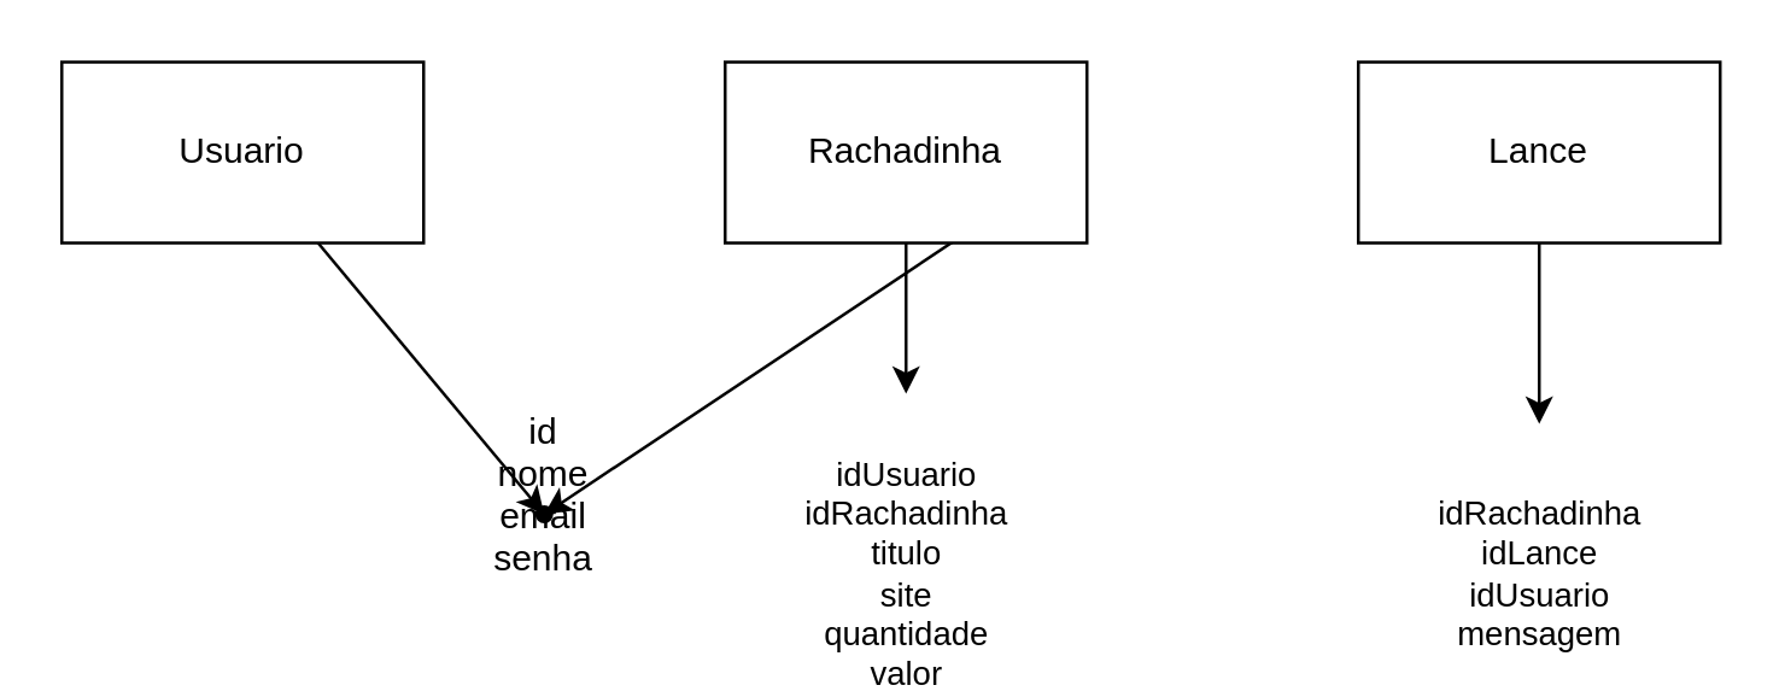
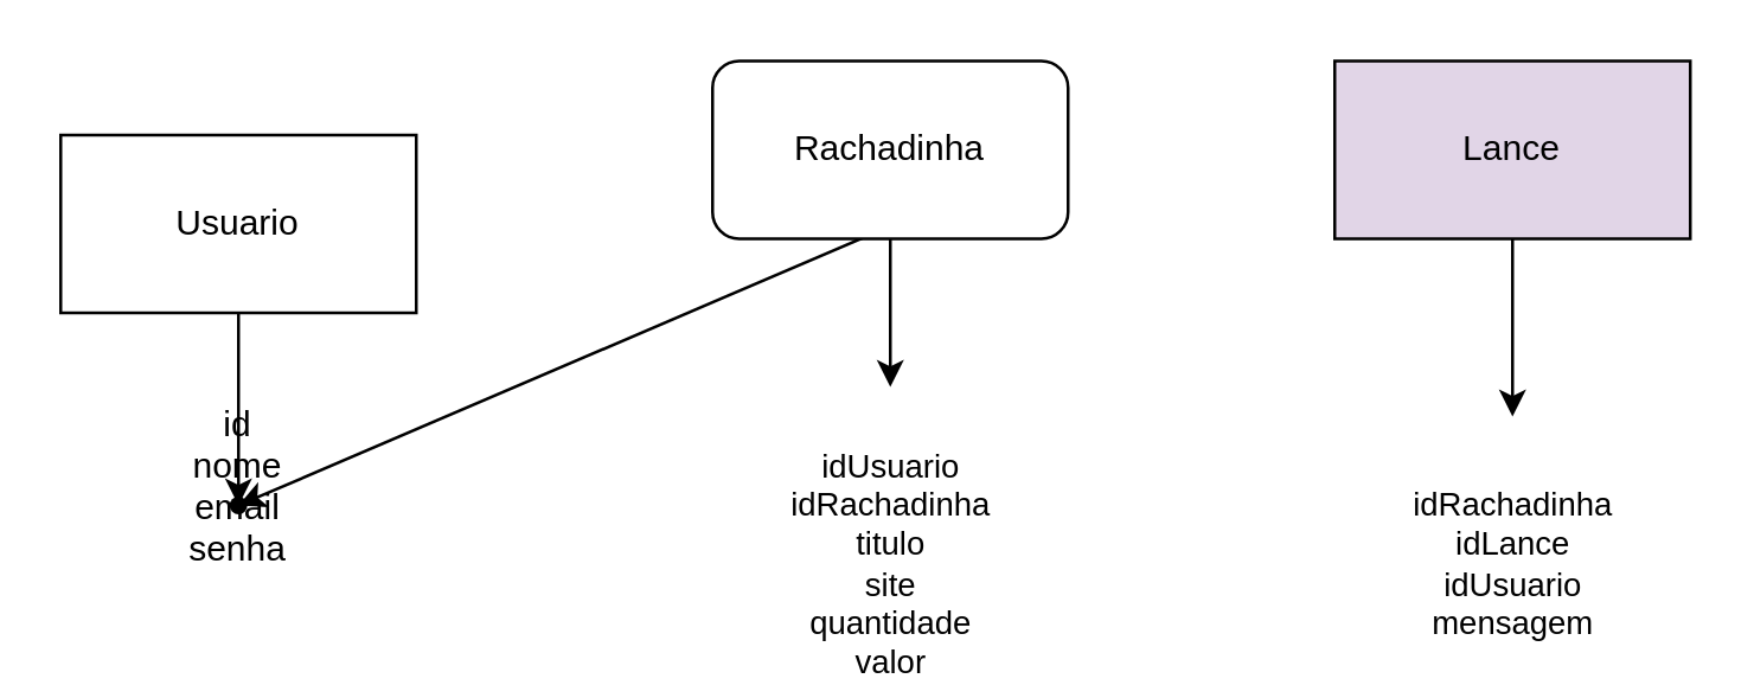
- <mxCell id="3" value="Usuario" style="rounded=0;whiteSpace=wrap;html=1;" vertex="1" parent="1"><mxGeometry x="20" y="20" width="120" height="60" as="geometry" /></mxCell>
+ <mxCell id="3" value="Usuario" style="rounded=0;whiteSpace=wrap;html=1;" vertex="1" parent="1"><mxGeometry x="20" y="45" width="120" height="60" as="geometry" /></mxCell>
- <mxCell id="6" value="Rachadinha" style="rounded=0;whiteSpace=wrap;html=1;" vertex="1" parent="1"><mxGeometry x="240" y="20" width="120" height="60" as="geometry" /></mxCell>
+ <mxCell id="6" value="Rachadinha" style="whiteSpace=wrap;html=1;rounded=1;" vertex="1" parent="1"><mxGeometry x="240" y="20" width="120" height="60" as="geometry" /></mxCell>
- <mxCell id="8" value="Lance" style="rounded=0;whiteSpace=wrap;html=1;" vertex="1" parent="1"><mxGeometry x="450" y="20" width="120" height="60" as="geometry" /></mxCell>
+ <mxCell id="8" value="Lance" style="rounded=0;whiteSpace=wrap;html=1;fillColor=#e1d5e7;" vertex="1" parent="1"><mxGeometry x="450" y="20" width="120" height="60" as="geometry" /></mxCell>
- <mxCell id="9" value="id&#10;nome&#10;email&#10;senha&#10;" style="shape=waypoint;sketch=0;size=6;pointerEvents=1;points=[];fillColor=default;resizable=0;rotatable=0;perimeter=centerPerimeter;snapToPoint=1;rounded=0;" vertex="1" parent="1"><mxGeometry x="170" y="160" width="20" height="20" as="geometry" /></mxCell>
+ <mxCell id="9" value="id&#10;nome&#10;email&#10;senha&#10;" style="shape=waypoint;sketch=0;size=6;pointerEvents=1;points=[];fillColor=default;resizable=0;rotatable=0;perimeter=centerPerimeter;snapToPoint=1;rounded=0;" vertex="1" parent="1"><mxGeometry x="70" y="160" width="20" height="20" as="geometry" /></mxCell>
